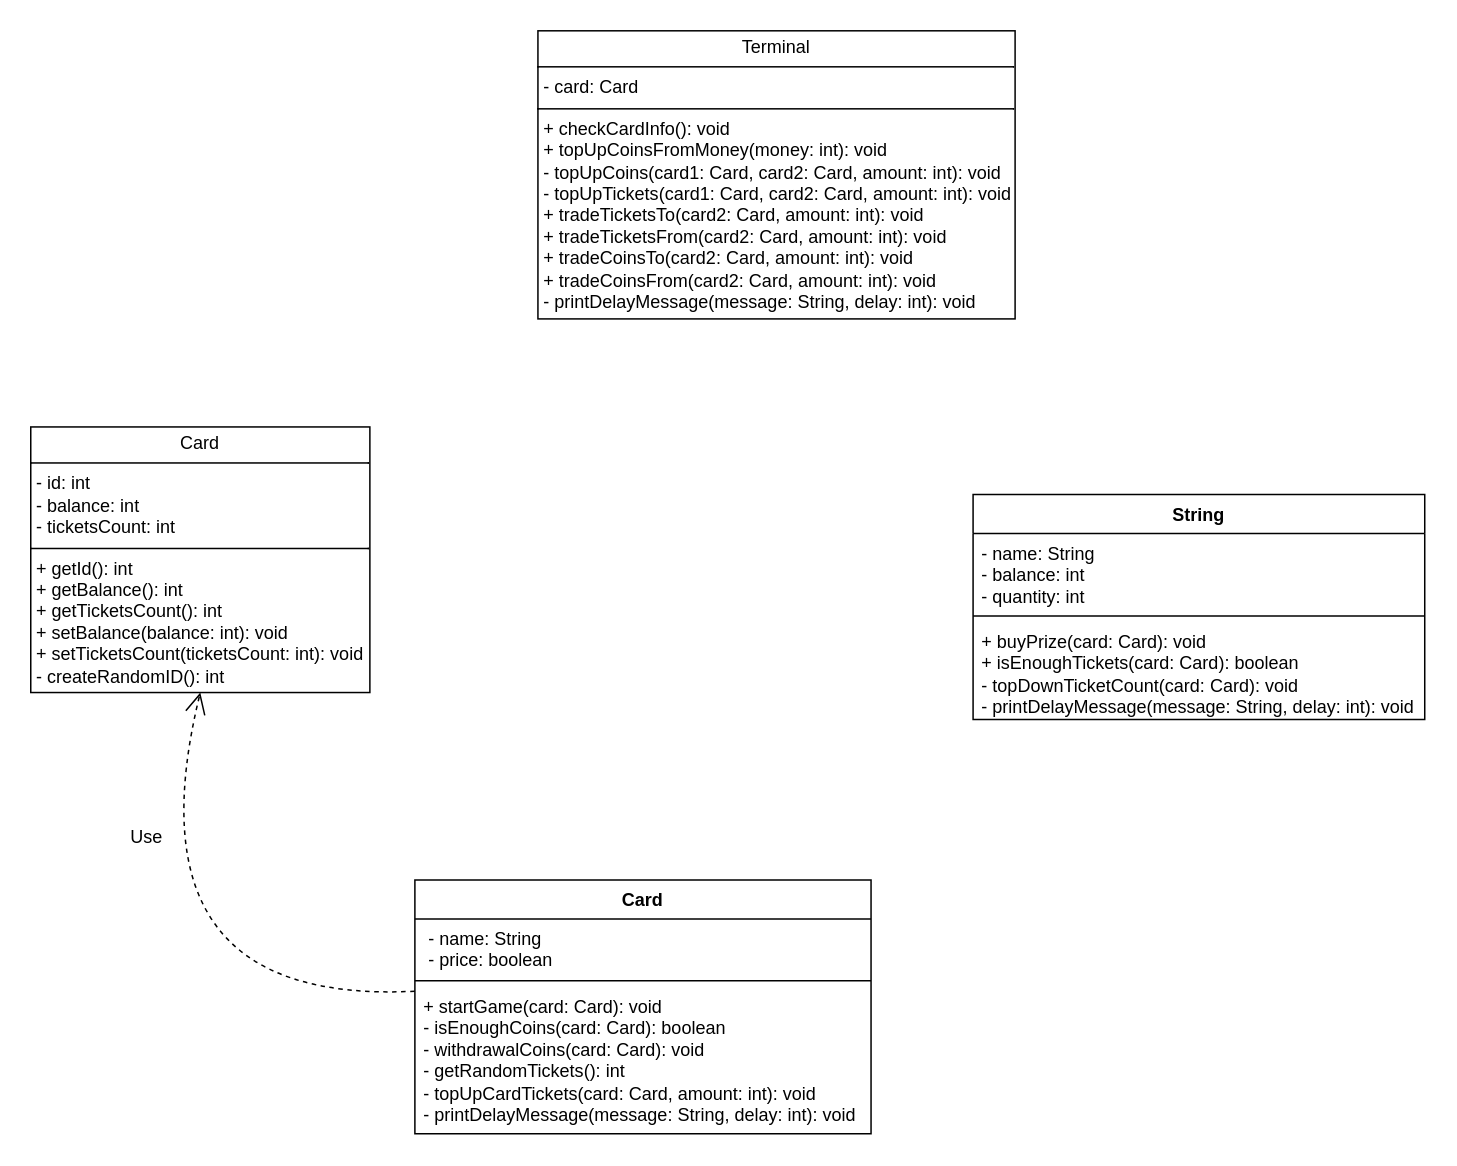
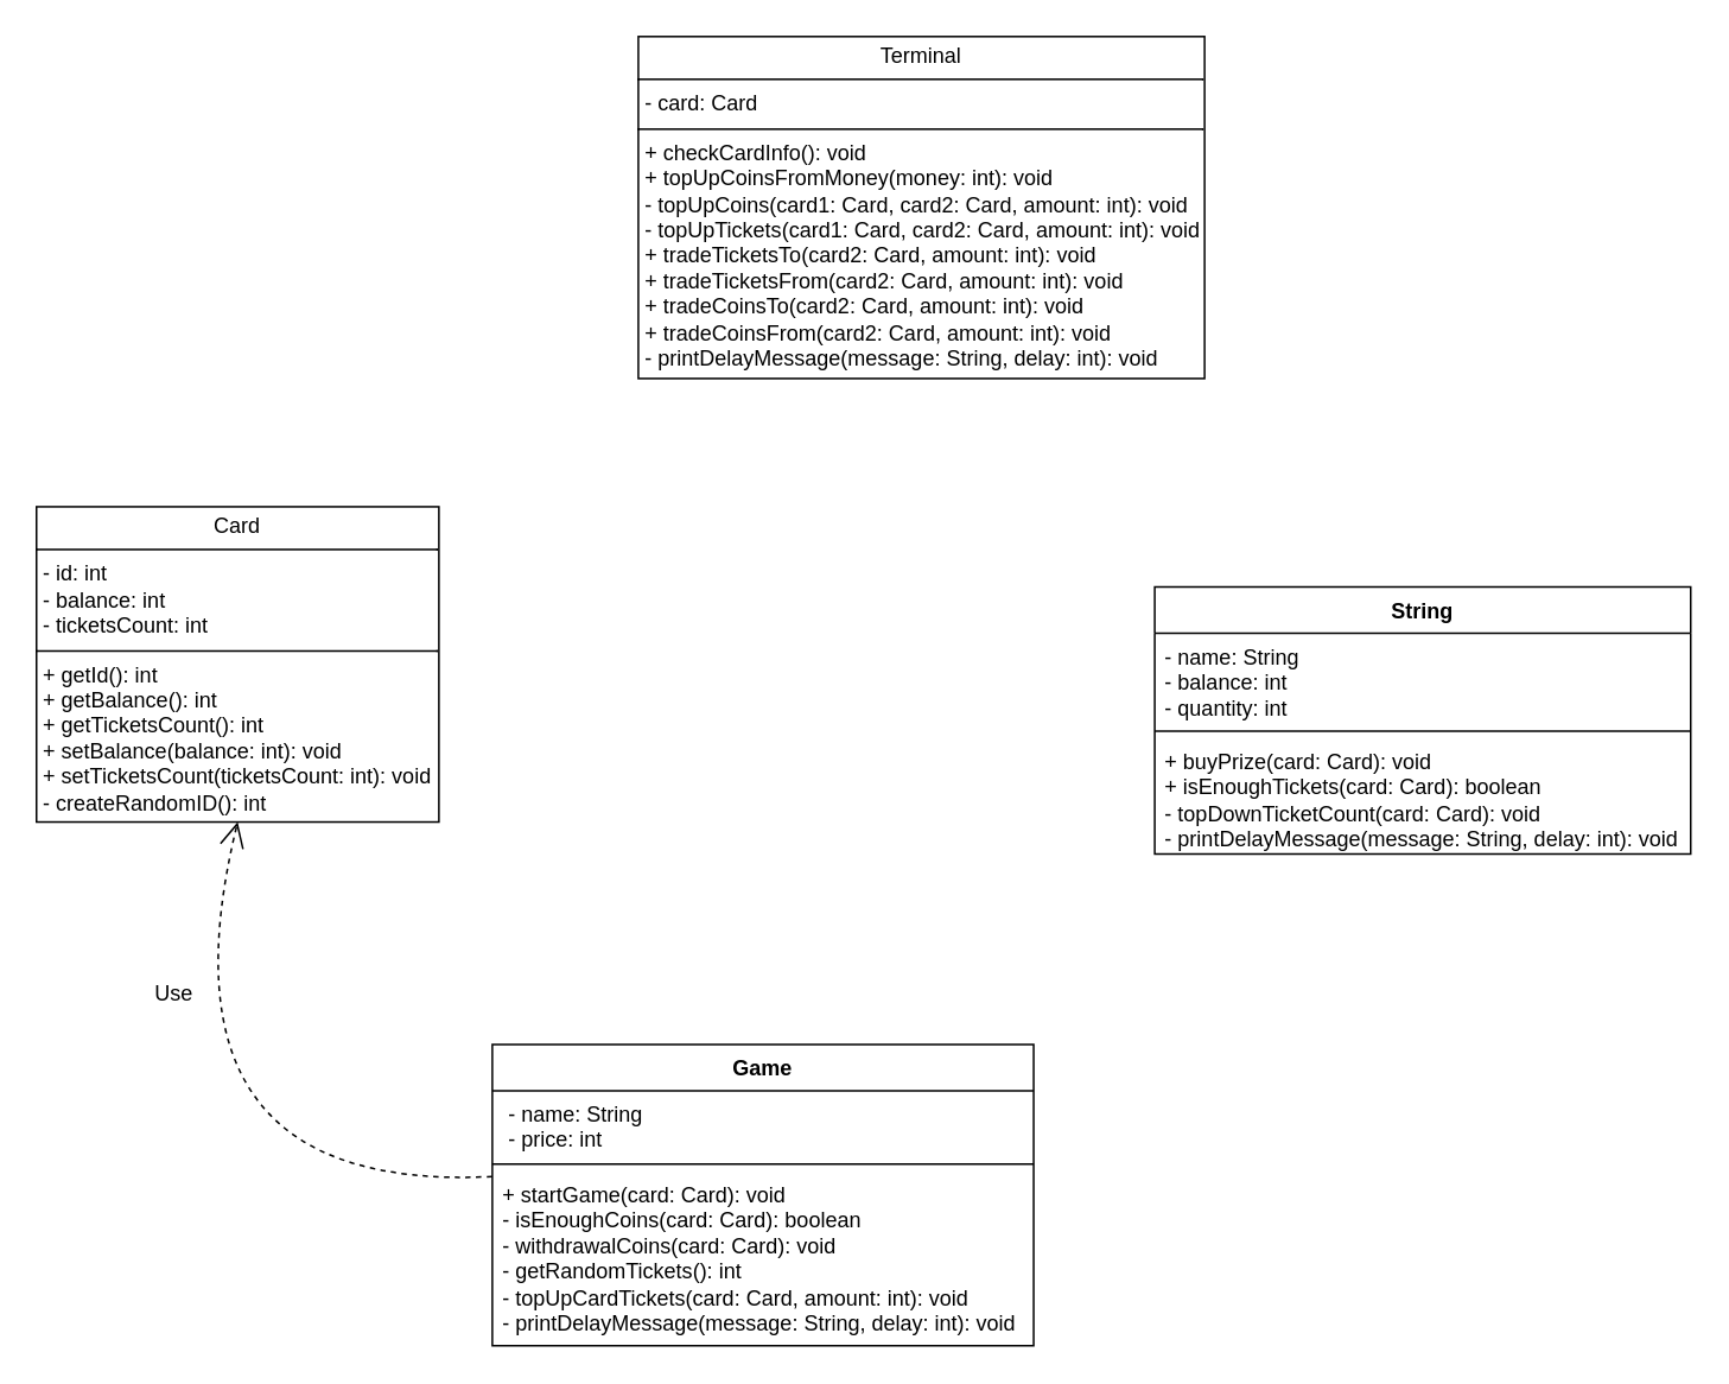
- <mxCell id="8" value="Card" style="swimlane;fontStyle=1;align=center;verticalAlign=top;childLayout=stackLayout;horizontal=1;startSize=26;horizontalStack=0;resizeParent=1;resizeParentMax=0;resizeLast=0;collapsible=1;marginBottom=0;whiteSpace=wrap;html=1;" vertex="1" parent="1"><mxGeometry x="276" y="586" width="304" height="169" as="geometry" /></mxCell>
+ <mxCell id="8" value="Game" style="swimlane;fontStyle=1;align=center;verticalAlign=top;childLayout=stackLayout;horizontal=1;startSize=26;horizontalStack=0;resizeParent=1;resizeParentMax=0;resizeLast=0;collapsible=1;marginBottom=0;whiteSpace=wrap;html=1;" vertex="1" parent="1"><mxGeometry x="276" y="586" width="304" height="169" as="geometry" /></mxCell>
- <mxCell id="9" value="&amp;nbsp;- name: String&amp;nbsp;&lt;div&gt;&amp;nbsp;- price: &lt;span class=&quot;hljs-keyword&quot;&gt;boolean&lt;/span&gt;&lt;/div&gt;" style="text;strokeColor=none;fillColor=none;align=left;verticalAlign=top;spacingLeft=4;spacingRight=4;overflow=hidden;rotatable=0;points=[[0,0.5],[1,0.5]];portConstraint=eastwest;whiteSpace=wrap;html=1;" vertex="1" parent="8"><mxGeometry y="26" width="304" height="37" as="geometry" /></mxCell>
+ <mxCell id="9" value="&amp;nbsp;- name: String&amp;nbsp;&lt;div&gt;&amp;nbsp;- price: &lt;span class=&quot;hljs-keyword&quot;&gt;int&lt;/span&gt;&lt;/div&gt;" style="text;strokeColor=none;fillColor=none;align=left;verticalAlign=top;spacingLeft=4;spacingRight=4;overflow=hidden;rotatable=0;points=[[0,0.5],[1,0.5]];portConstraint=eastwest;whiteSpace=wrap;html=1;" vertex="1" parent="8"><mxGeometry y="26" width="304" height="37" as="geometry" /></mxCell>
